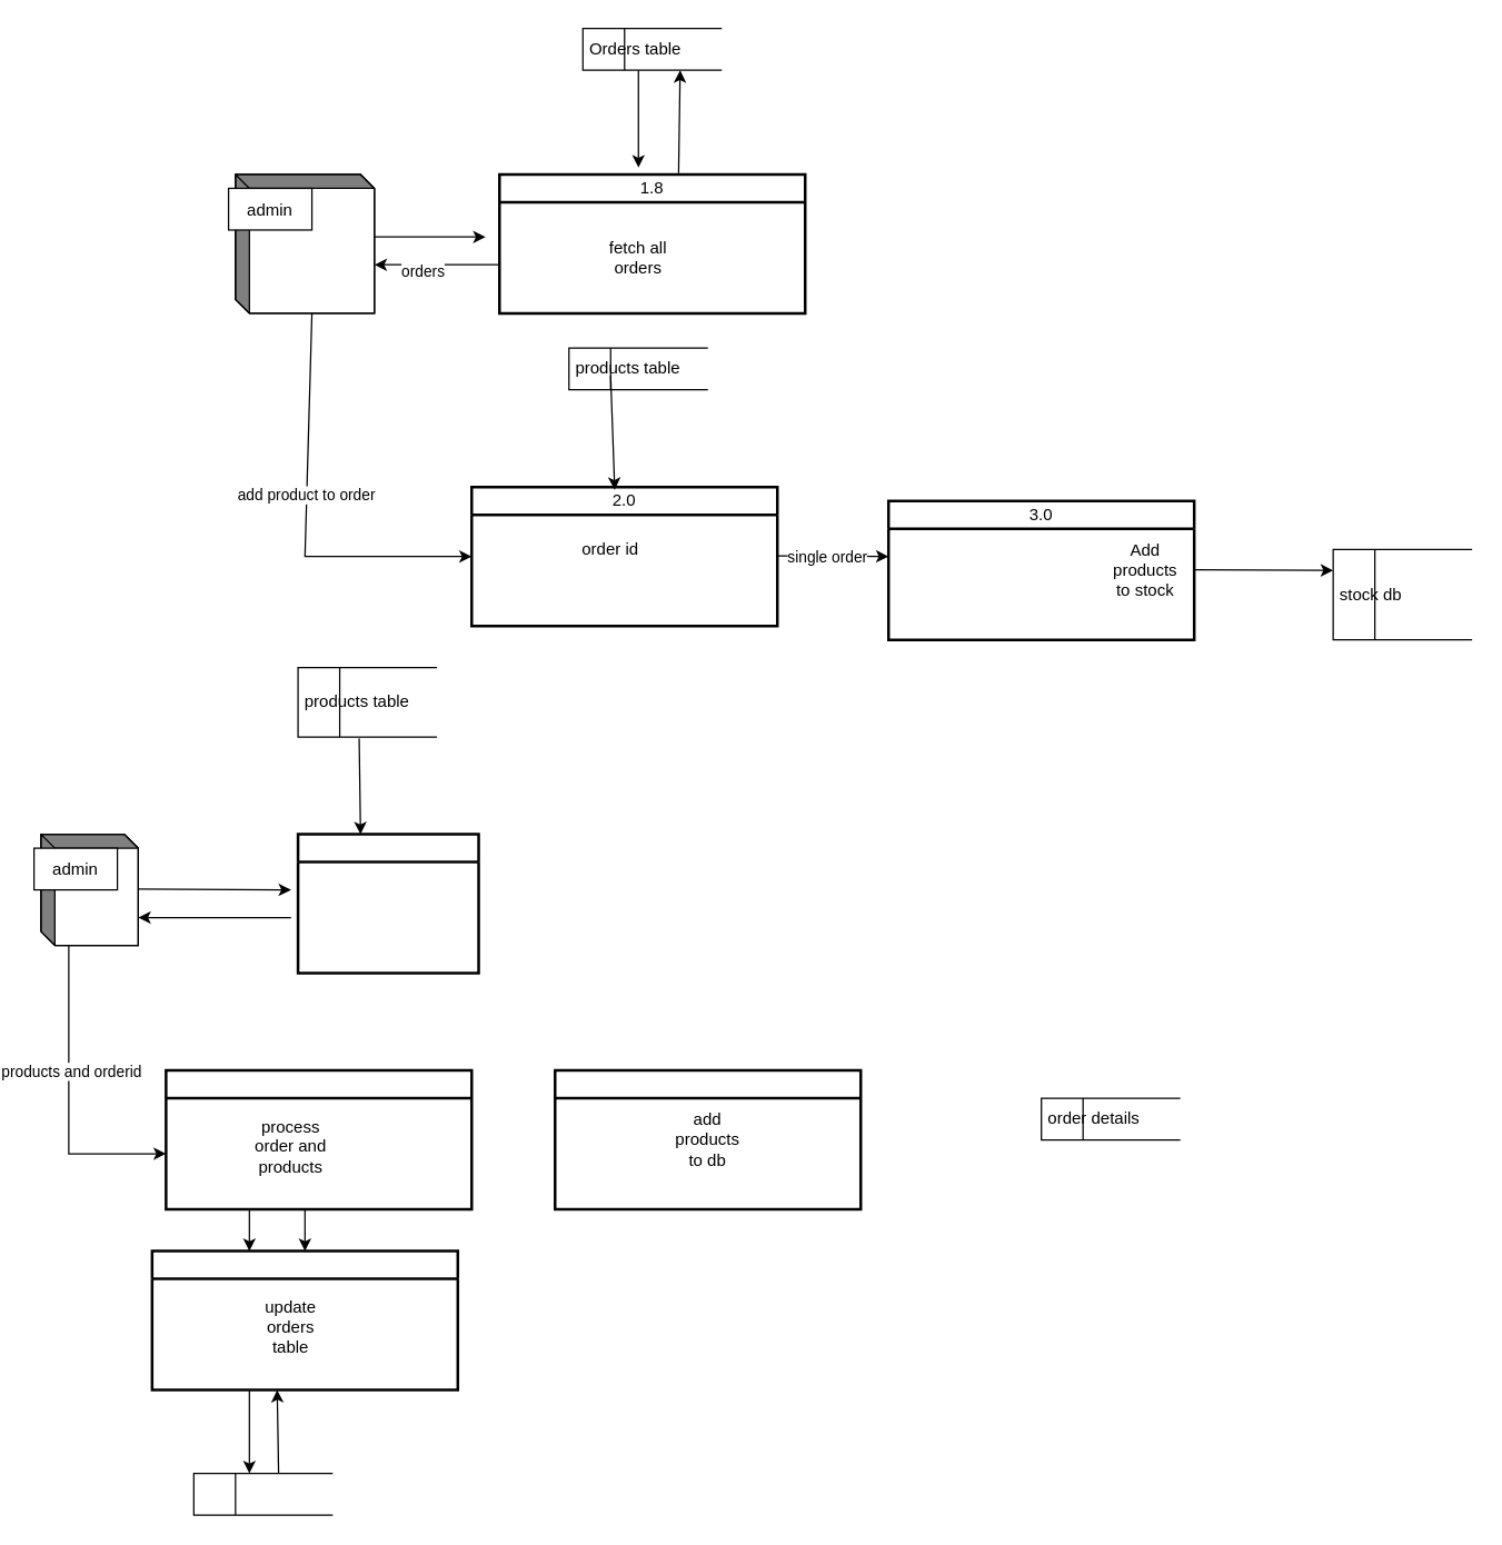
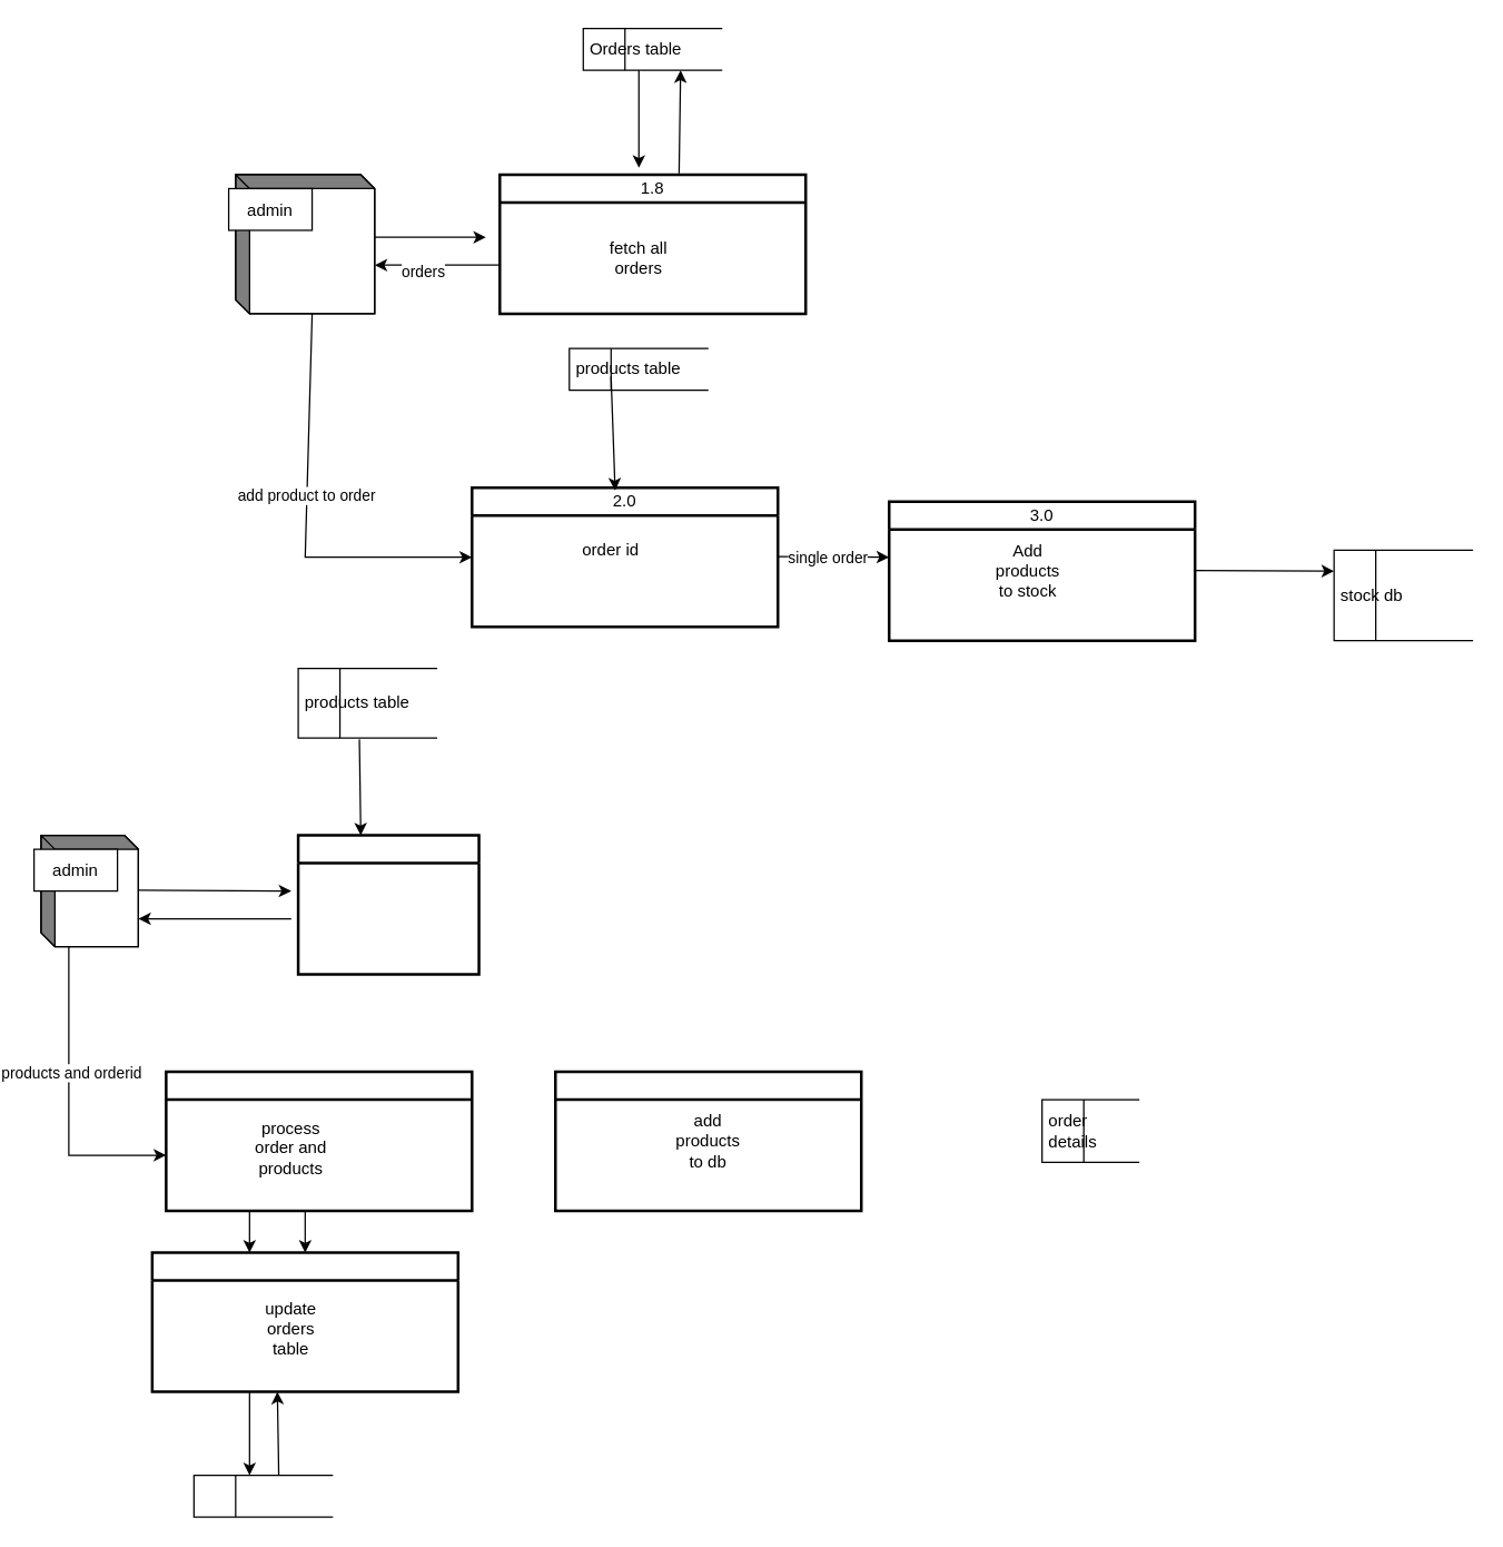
- <mxCell id="16" value="Add products to stock" style="text;html=1;align=center;verticalAlign=middle;whiteSpace=wrap;rounded=0;" vertex="1" parent="15"><mxGeometry x="155" y="35" width="60" height="30" as="geometry" /></mxCell>
+ <mxCell id="16" value="Add products to stock" style="text;html=1;align=center;verticalAlign=middle;whiteSpace=wrap;rounded=0;" vertex="1" parent="15"><mxGeometry x="70" y="35" width="60" height="30" as="geometry" /></mxCell>
- <mxCell id="45" value="order details" style="html=1;dashed=0;whiteSpace=wrap;shape=mxgraph.dfd.dataStoreID;align=left;spacingLeft=3;points=[[0,0],[0.5,0],[1,0],[0,0.5],[1,0.5],[0,1],[0.5,1],[1,1]];" vertex="1" parent="1"><mxGeometry x="740" y="790" width="100" height="30" as="geometry" /></mxCell>
+ <mxCell id="45" value="order details" style="html=1;dashed=0;whiteSpace=wrap;shape=mxgraph.dfd.dataStoreID;align=left;spacingLeft=3;points=[[0,0],[0.5,0],[1,0],[0,0.5],[1,0.5],[0,1],[0.5,1],[1,1]];" vertex="1" parent="1"><mxGeometry x="740" y="790" width="70" height="45" as="geometry" /></mxCell>
